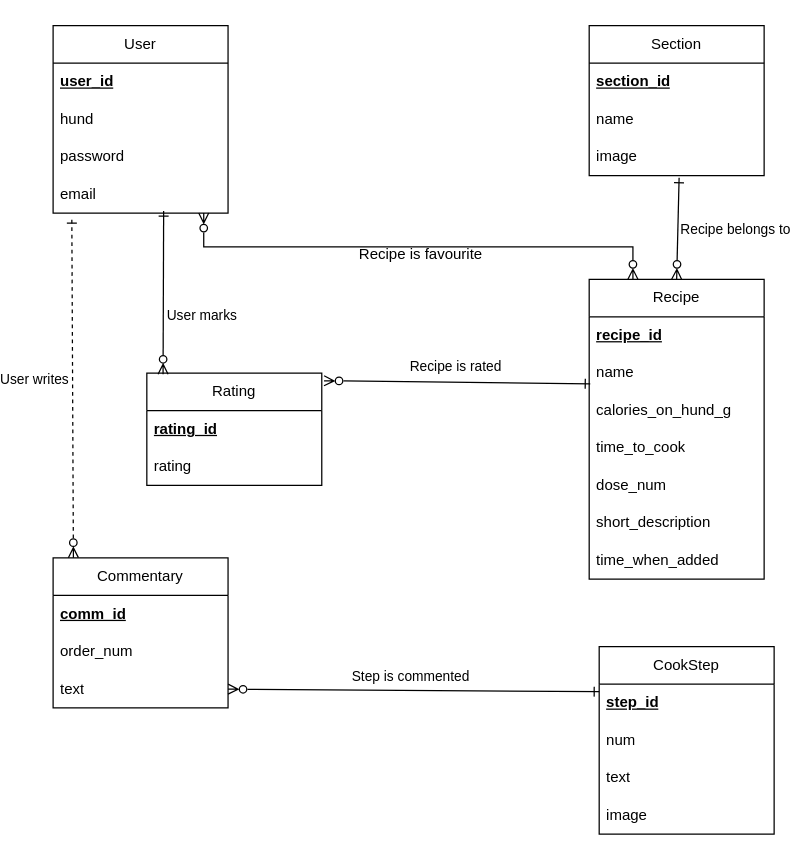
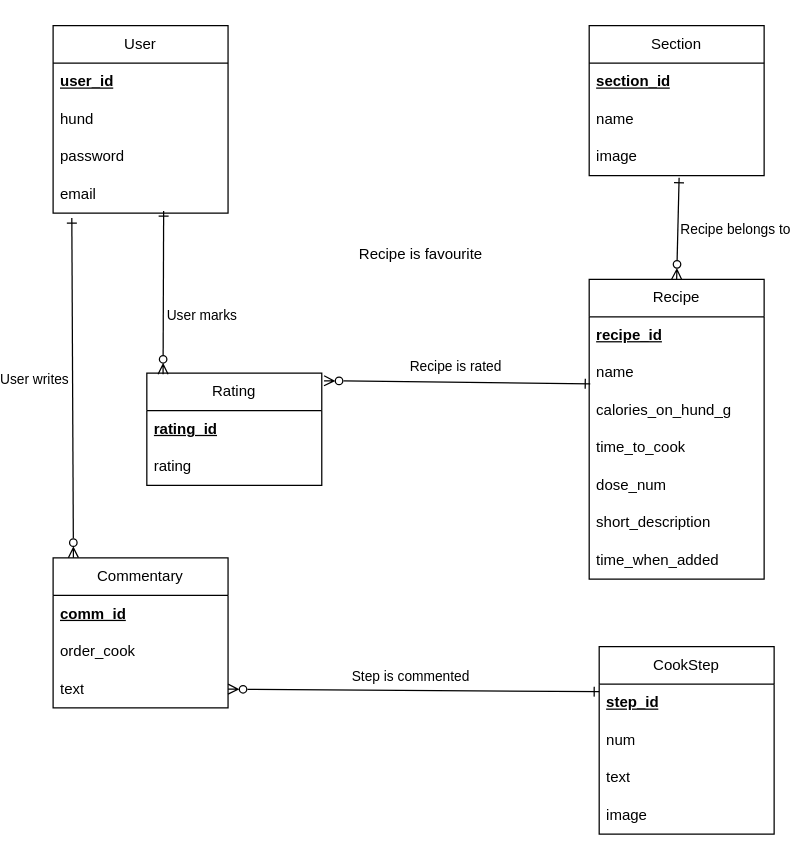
- <mxCell id="41" value="" style="endArrow=ERzeroToMany;html=1;rounded=0;entryX=0.861;entryY=1;entryDx=0;entryDy=0;entryPerimeter=0;exitX=0.25;exitY=0;exitDx=0;exitDy=0;startArrow=ERzeroToMany;startFill=0;endFill=0;edgeStyle=elbowEdgeStyle;elbow=vertical;" edge="1" parent="1" source="7" target="6"><mxGeometry width="50" height="50" relative="1" as="geometry"><mxPoint x="255" y="216" as="sourcePoint" /><mxPoint x="305" y="166" as="targetPoint" /></mxGeometry></mxCell>
- <mxCell id="35" value="" style="endArrow=ERone;html=1;rounded=0;entryX=0.107;entryY=1.133;entryDx=0;entryDy=0;entryPerimeter=0;exitX=0.116;exitY=-0.002;exitDx=0;exitDy=0;startArrow=ERzeroToMany;startFill=0;endFill=0;exitPerimeter=0;dashed=1;" edge="1" parent="1" source="22" target="6"><mxGeometry width="50" height="50" relative="1" as="geometry"><mxPoint x="255" y="416" as="sourcePoint" /><mxPoint x="305" y="366" as="targetPoint" /></mxGeometry></mxCell>
+ <mxCell id="35" value="" style="endArrow=ERone;html=1;rounded=0;entryX=0.107;entryY=1.133;entryDx=0;entryDy=0;entryPerimeter=0;exitX=0.116;exitY=-0.002;exitDx=0;exitDy=0;startArrow=ERzeroToMany;startFill=0;endFill=0;exitPerimeter=0;" edge="1" parent="1" source="22" target="6"><mxGeometry width="50" height="50" relative="1" as="geometry"><mxPoint x="255" y="416" as="sourcePoint" /><mxPoint x="305" y="366" as="targetPoint" /></mxGeometry></mxCell>
- <mxCell id="24" value="order_num" style="text;strokeColor=none;fillColor=none;align=left;verticalAlign=middle;spacingLeft=4;spacingRight=4;overflow=hidden;points=[[0,0.5],[1,0.5]];portConstraint=eastwest;rotatable=0;whiteSpace=wrap;html=1;" vertex="1" parent="22"><mxGeometry y="60" width="140" height="30" as="geometry" /></mxCell>
+ <mxCell id="24" value="order_cook" style="text;strokeColor=none;fillColor=none;align=left;verticalAlign=middle;spacingLeft=4;spacingRight=4;overflow=hidden;points=[[0,0.5],[1,0.5]];portConstraint=eastwest;rotatable=0;whiteSpace=wrap;html=1;" vertex="1" parent="22"><mxGeometry y="60" width="140" height="30" as="geometry" /></mxCell>
